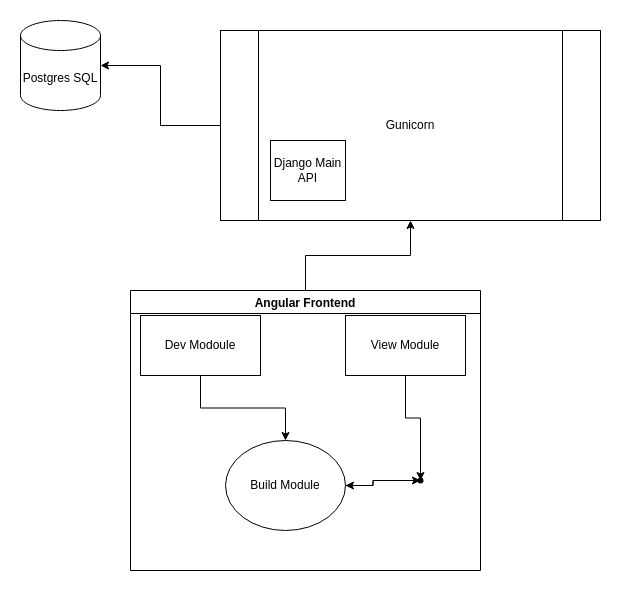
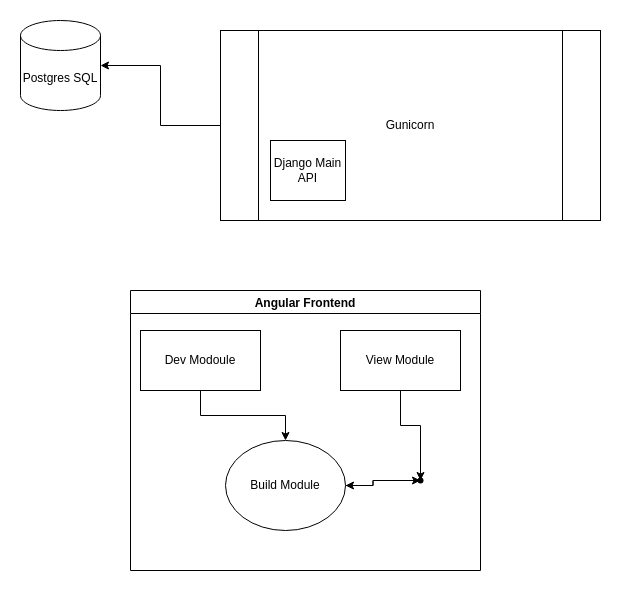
- <mxCell id="5" value="" style="edgeStyle=orthogonalEdgeStyle;rounded=0;orthogonalLoop=1;jettySize=auto;html=1;" edge="1" parent="1" source="6" target="4"><mxGeometry relative="1" as="geometry" /></mxCell>
- <mxCell id="8" value="Dev Modoule" style="whiteSpace=wrap;html=1;" vertex="1" parent="6"><mxGeometry x="10" y="25" width="120" height="60" as="geometry" /></mxCell>
+ <mxCell id="8" value="Dev Modoule" style="whiteSpace=wrap;html=1;" vertex="1" parent="6"><mxGeometry x="10" y="40" width="120" height="60" as="geometry" /></mxCell>
- <mxCell id="10" value="View Module" style="whiteSpace=wrap;html=1;" vertex="1" parent="6"><mxGeometry x="215" y="25" width="120" height="60" as="geometry" /></mxCell>
+ <mxCell id="10" value="View Module" style="whiteSpace=wrap;html=1;" vertex="1" parent="6"><mxGeometry x="210" y="40" width="120" height="60" as="geometry" /></mxCell>
